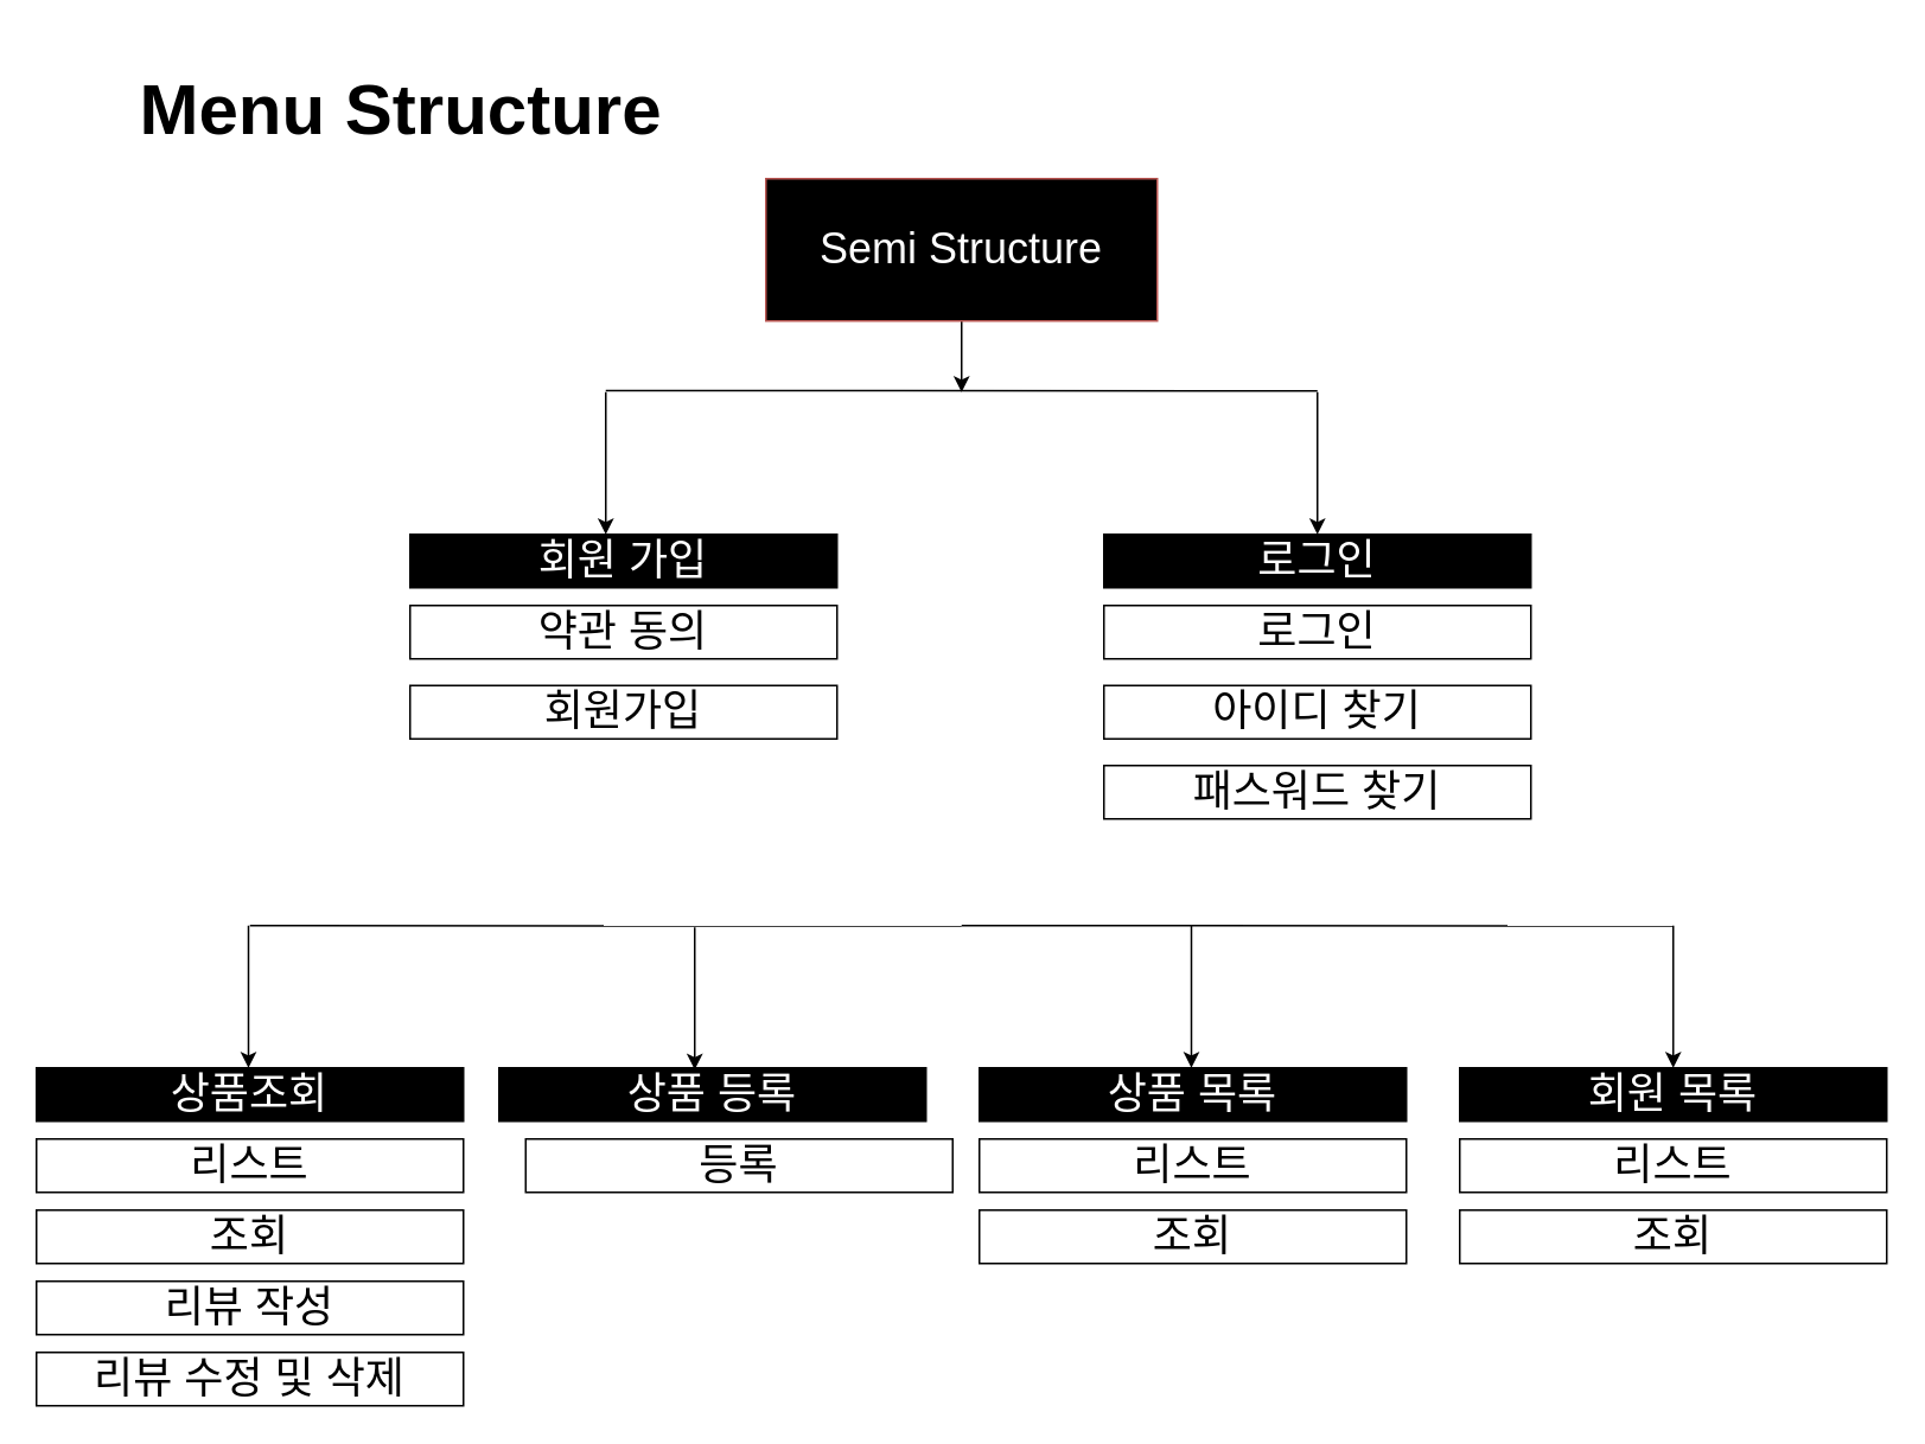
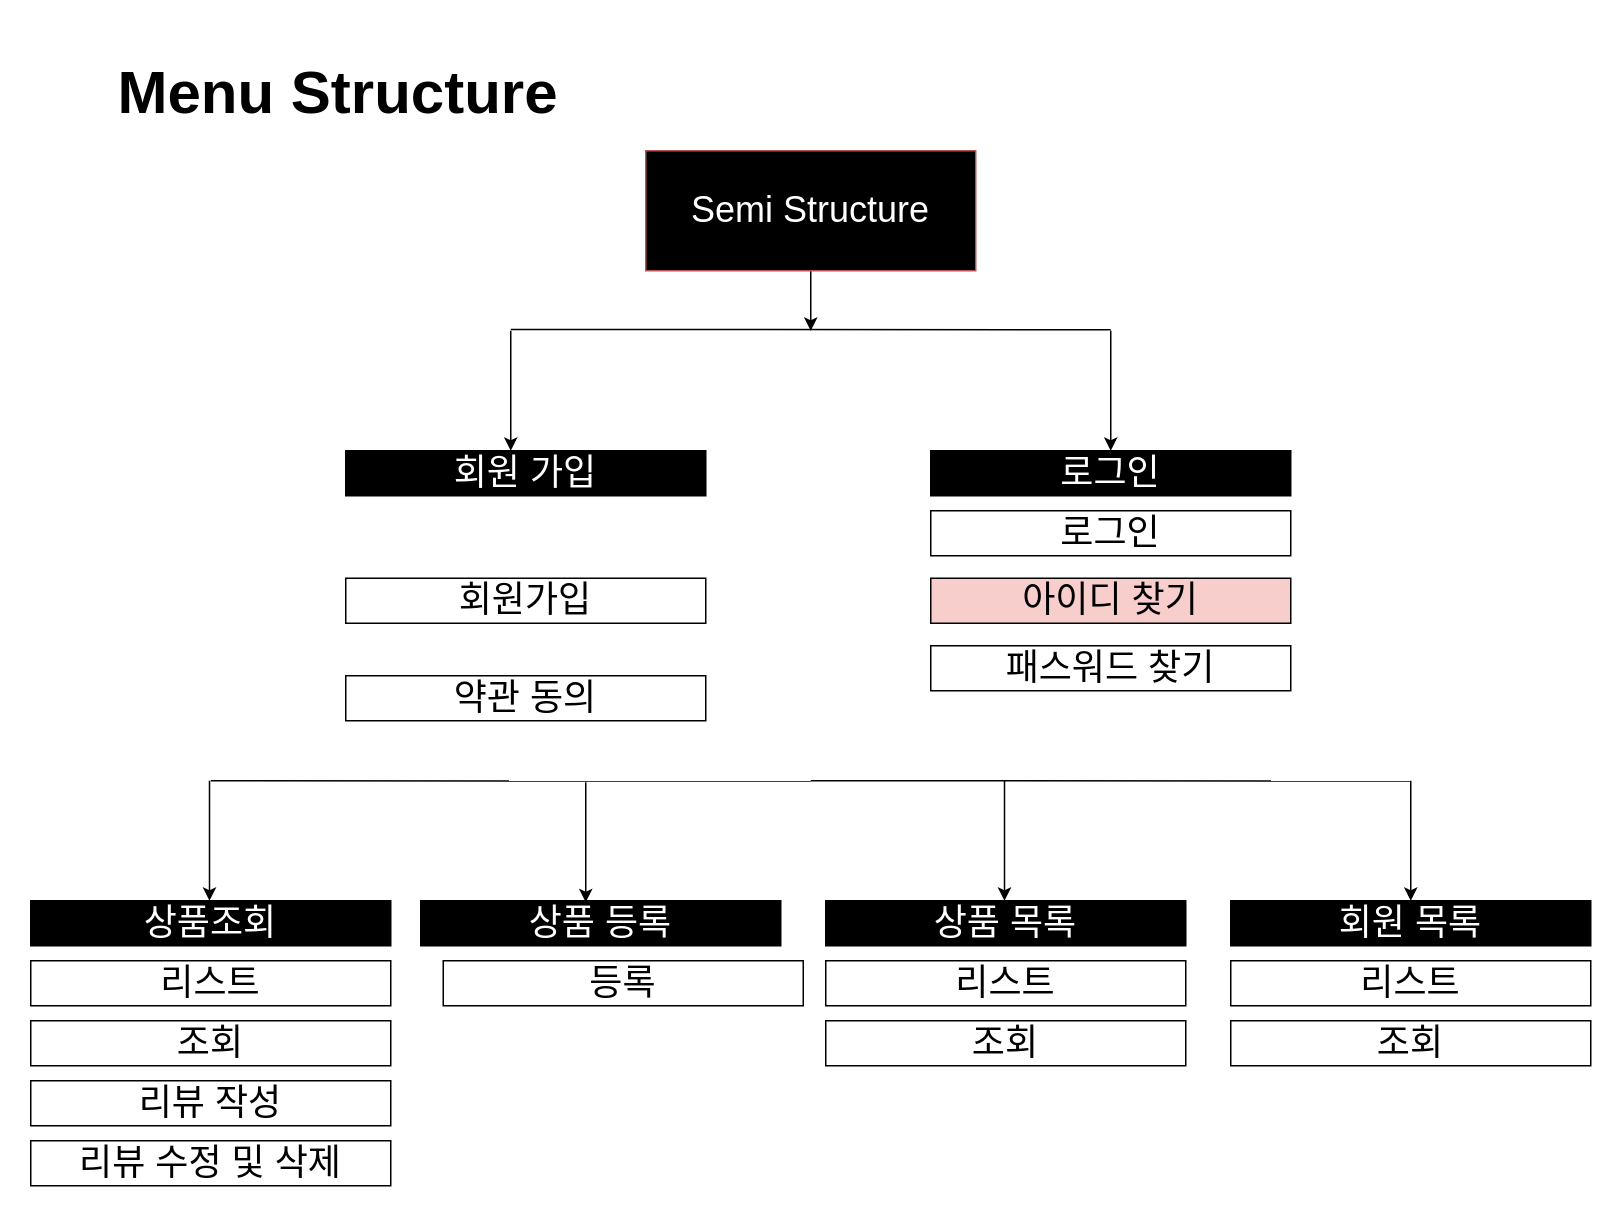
- <mxCell id="10" value="약관 동의" style="rounded=0;whiteSpace=wrap;html=1;fontSize=24;fontColor=#000000;fillColor=#FFFFFF;" vertex="1" parent="1"><mxGeometry x="230" y="340" width="240" height="30" as="geometry" /></mxCell>
+ <mxCell id="10" value="약관 동의" style="rounded=0;whiteSpace=wrap;html=1;fontSize=24;fontColor=#000000;fillColor=#FFFFFF;" vertex="1" parent="1"><mxGeometry x="230" y="450" width="240" height="30" as="geometry" /></mxCell>
- <mxCell id="14" value="아이디 찾기" style="rounded=0;whiteSpace=wrap;html=1;fontSize=24;fontColor=#000000;fillColor=#FFFFFF;" vertex="1" parent="1"><mxGeometry x="620" y="385" width="240" height="30" as="geometry" /></mxCell>
+ <mxCell id="14" value="아이디 찾기" style="rounded=0;whiteSpace=wrap;html=1;fontSize=24;fontColor=#000000;fillColor=#f8cecc;" vertex="1" parent="1"><mxGeometry x="620" y="385" width="240" height="30" as="geometry" /></mxCell>
